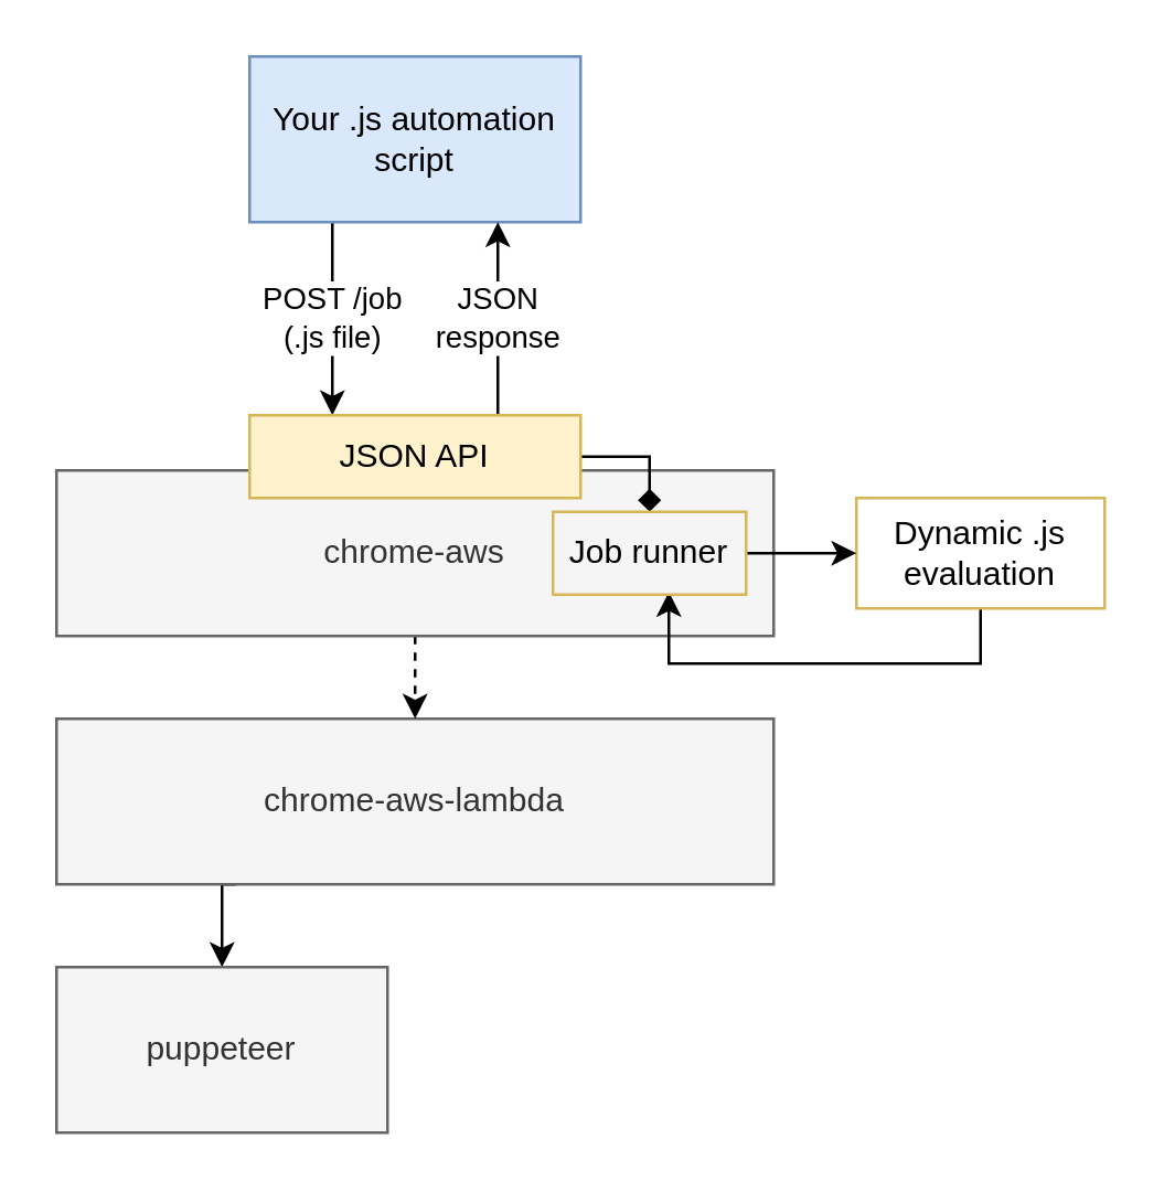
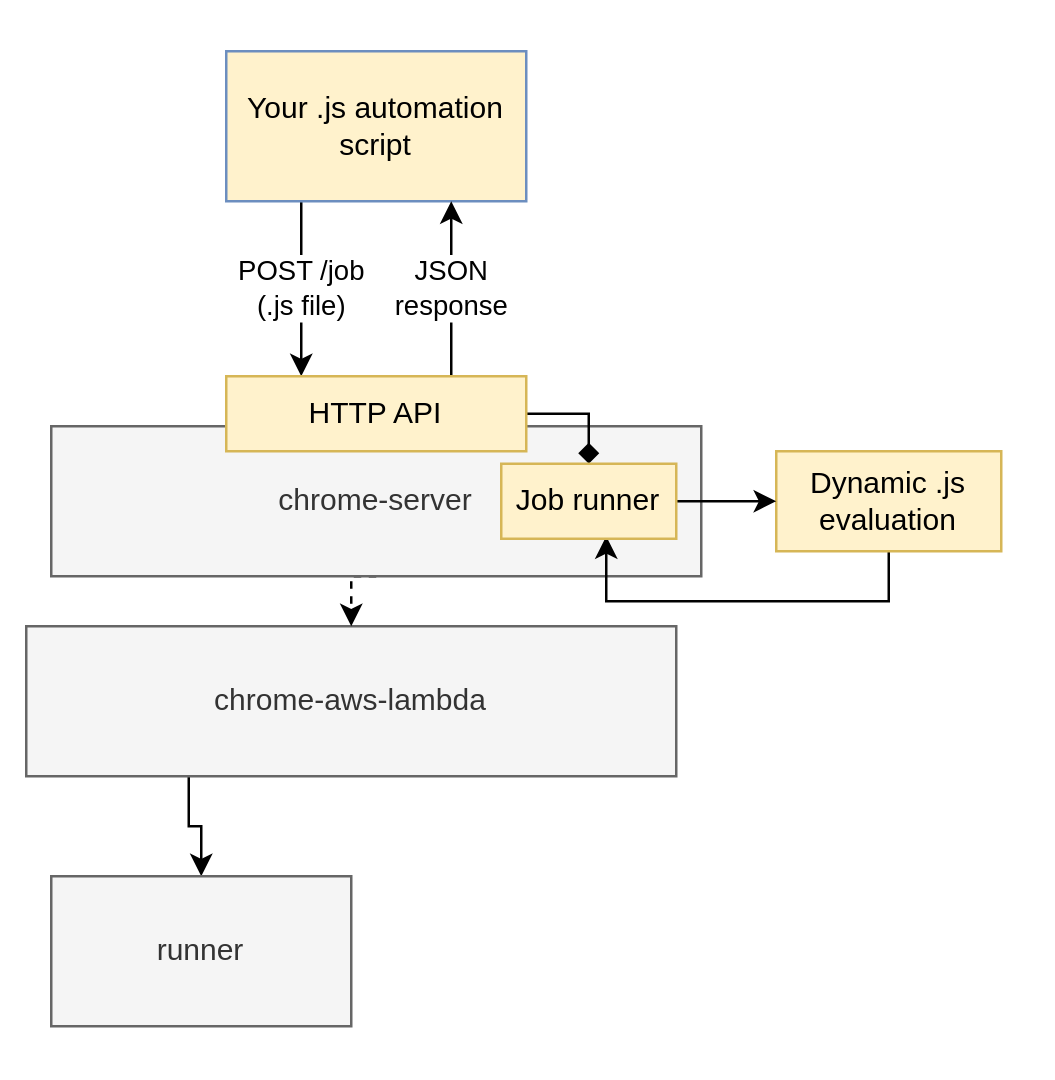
- <mxCell id="8" value="Your .js automation script" style="rounded=0;whiteSpace=wrap;html=1;fillColor=#dae8fc;strokeColor=#6c8ebf;" vertex="1" parent="1"><mxGeometry x="90" y="20" width="120" height="60" as="geometry" /></mxCell>
+ <mxCell id="8" value="Your .js automation script" style="rounded=0;whiteSpace=wrap;html=1;fillColor=#fff2cc;strokeColor=#6c8ebf;" vertex="1" parent="1"><mxGeometry x="90" y="20" width="120" height="60" as="geometry" /></mxCell>
- <mxCell id="11" value="JSON API" style="rounded=0;whiteSpace=wrap;html=1;fillColor=#fff2cc;strokeColor=#d6b656;" vertex="1" parent="1"><mxGeometry x="90" y="150" width="120" height="30" as="geometry" /></mxCell>
+ <mxCell id="11" value="HTTP API" style="rounded=0;whiteSpace=wrap;html=1;fillColor=#fff2cc;strokeColor=#d6b656;" vertex="1" parent="1"><mxGeometry x="90" y="150" width="120" height="30" as="geometry" /></mxCell>
- <mxCell id="6" value="chrome-aws" style="rounded=0;whiteSpace=wrap;html=1;fillColor=#f5f5f5;strokeColor=#666666;fontColor=#333333;" vertex="1" parent="1"><mxGeometry x="20" y="170" width="260" height="60" as="geometry" /></mxCell>
+ <mxCell id="6" value="chrome-server" style="rounded=0;whiteSpace=wrap;html=1;fillColor=#f5f5f5;strokeColor=#666666;fontColor=#333333;" vertex="1" parent="1"><mxGeometry x="20" y="170" width="260" height="60" as="geometry" /></mxCell>
- <mxCell id="15" value="Job runner" style="rounded=0;whiteSpace=wrap;html=1;fillColor=#f5f5f5;strokeColor=#d6b656;" vertex="1" parent="1"><mxGeometry x="200" y="185" width="70" height="30" as="geometry" /></mxCell>
+ <mxCell id="15" value="Job runner" style="rounded=0;whiteSpace=wrap;html=1;fillColor=#fff2cc;strokeColor=#d6b656;" vertex="1" parent="1"><mxGeometry x="200" y="185" width="70" height="30" as="geometry" /></mxCell>
- <mxCell id="13" value="Dynamic .js&lt;br&gt;evaluation" style="rounded=0;whiteSpace=wrap;html=1;fillColor=#ffffff;strokeColor=#d6b656;" vertex="1" parent="1"><mxGeometry x="310" y="180" width="90" height="40" as="geometry" /></mxCell>
+ <mxCell id="13" value="Dynamic .js&lt;br&gt;evaluation" style="rounded=0;whiteSpace=wrap;html=1;fillColor=#fff2cc;strokeColor=#d6b656;" vertex="1" parent="1"><mxGeometry x="310" y="180" width="90" height="40" as="geometry" /></mxCell>
- <mxCell id="3" value="chrome-aws-lambda" style="rounded=0;whiteSpace=wrap;html=1;fillColor=#f5f5f5;strokeColor=#666666;fontColor=#333333;" vertex="1" parent="1"><mxGeometry x="20" y="260" width="260" height="60" as="geometry" /></mxCell>
+ <mxCell id="3" value="chrome-aws-lambda" style="rounded=0;whiteSpace=wrap;html=1;fillColor=#f5f5f5;strokeColor=#666666;fontColor=#333333;" vertex="1" parent="1"><mxGeometry x="10" y="250" width="260" height="60" as="geometry" /></mxCell>
- <mxCell id="4" value="puppeteer" style="rounded=0;whiteSpace=wrap;html=1;fillColor=#f5f5f5;strokeColor=#666666;fontColor=#333333;" vertex="1" parent="1"><mxGeometry x="20" y="350" width="120" height="60" as="geometry" /></mxCell>
+ <mxCell id="4" value="runner" style="rounded=0;whiteSpace=wrap;html=1;fillColor=#f5f5f5;strokeColor=#666666;fontColor=#333333;" vertex="1" parent="1"><mxGeometry x="20" y="350" width="120" height="60" as="geometry" /></mxCell>
